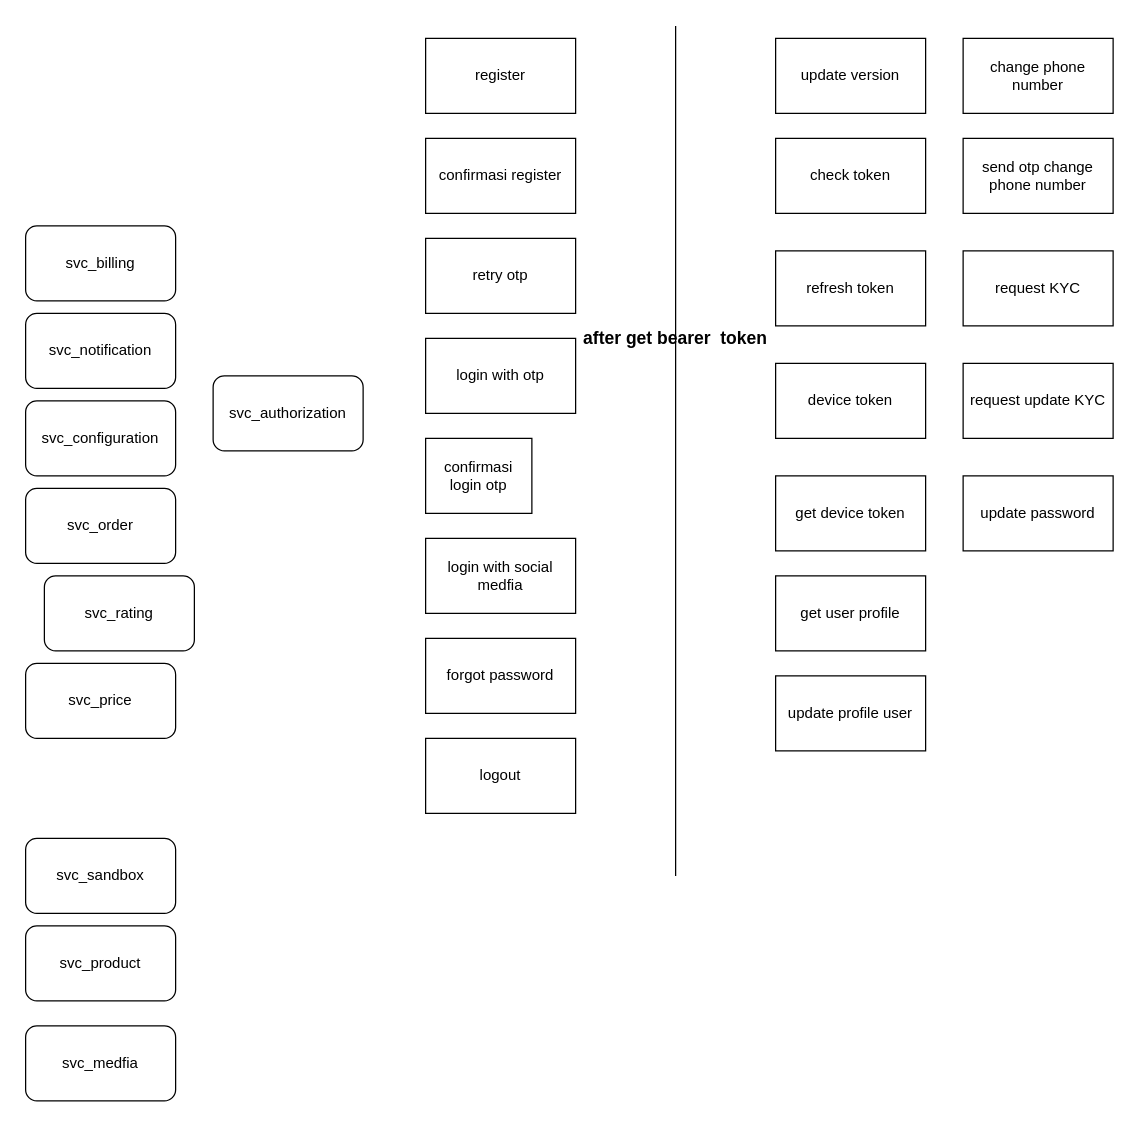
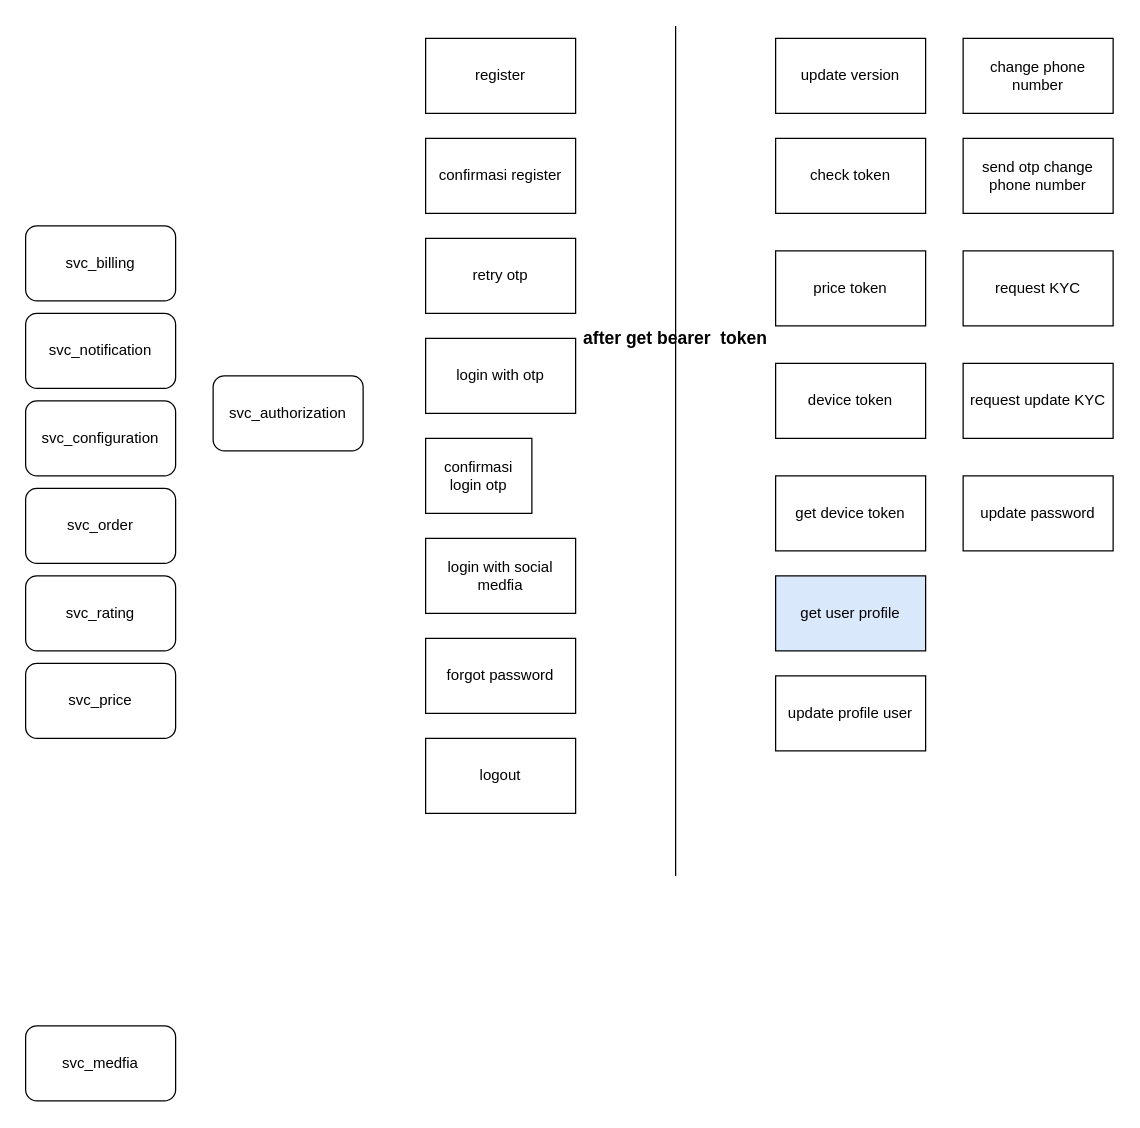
- <mxCell id="23" value="refresh token" style="rounded=0;whiteSpace=wrap;html=1;" vertex="1" parent="1"><mxGeometry x="620" y="200" width="120" height="60" as="geometry" /></mxCell>
+ <mxCell id="23" value="price token" style="rounded=0;whiteSpace=wrap;html=1;" vertex="1" parent="1"><mxGeometry x="620" y="200" width="120" height="60" as="geometry" /></mxCell>
- <mxCell id="8" value="svc_rating" style="rounded=1;whiteSpace=wrap;html=1;" vertex="1" parent="1"><mxGeometry x="35" y="460" width="120" height="60" as="geometry" /></mxCell>
+ <mxCell id="8" value="svc_rating" style="rounded=1;whiteSpace=wrap;html=1;" vertex="1" parent="1"><mxGeometry x="20" y="460" width="120" height="60" as="geometry" /></mxCell>
- <mxCell id="26" value="get user profile" style="rounded=0;whiteSpace=wrap;html=1;" vertex="1" parent="1"><mxGeometry x="620" y="460" width="120" height="60" as="geometry" /></mxCell>
+ <mxCell id="26" value="get user profile" style="rounded=0;whiteSpace=wrap;html=1;fillColor=#dae8fc;" vertex="1" parent="1"><mxGeometry x="620" y="460" width="120" height="60" as="geometry" /></mxCell>
- <mxCell id="9" value="svc_sandbox" style="rounded=1;whiteSpace=wrap;html=1;" vertex="1" parent="1"><mxGeometry x="20" y="670" width="120" height="60" as="geometry" /></mxCell>
- <mxCell id="10" value="svc_product" style="rounded=1;whiteSpace=wrap;html=1;" vertex="1" parent="1"><mxGeometry x="20" y="740" width="120" height="60" as="geometry" /></mxCell>
